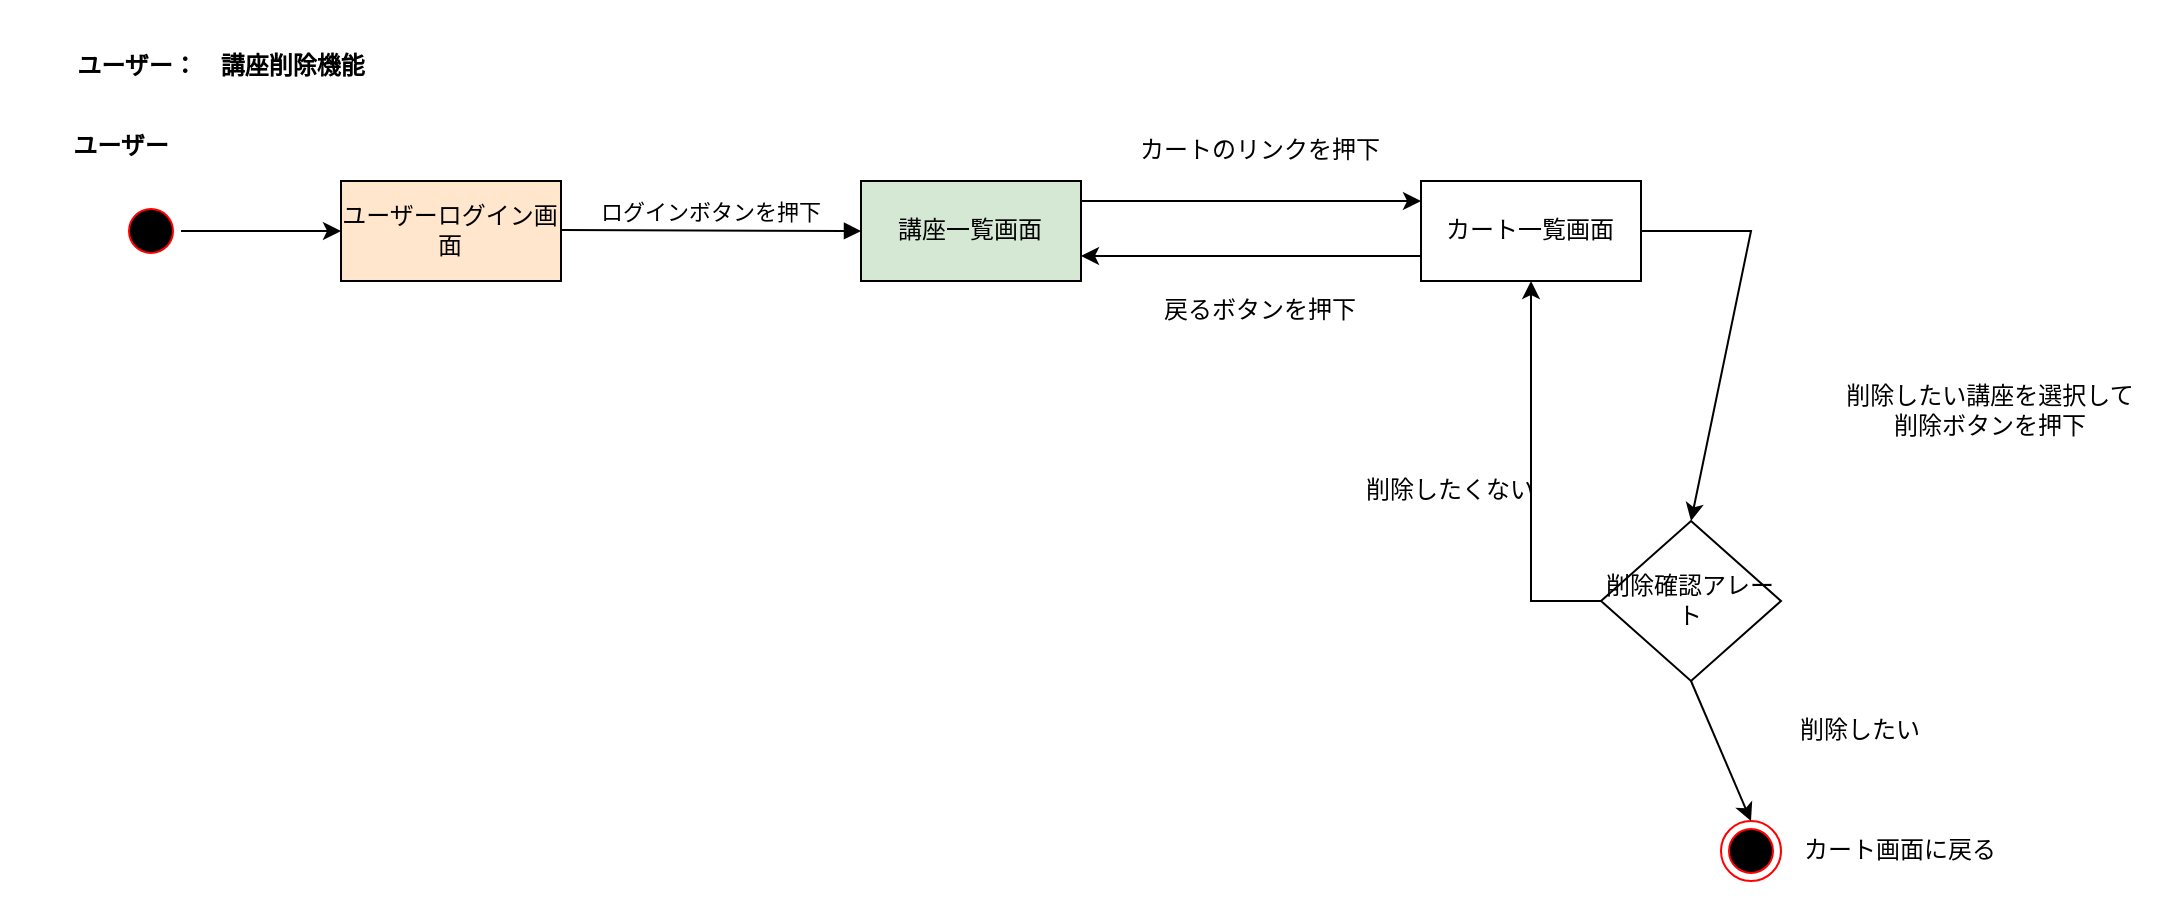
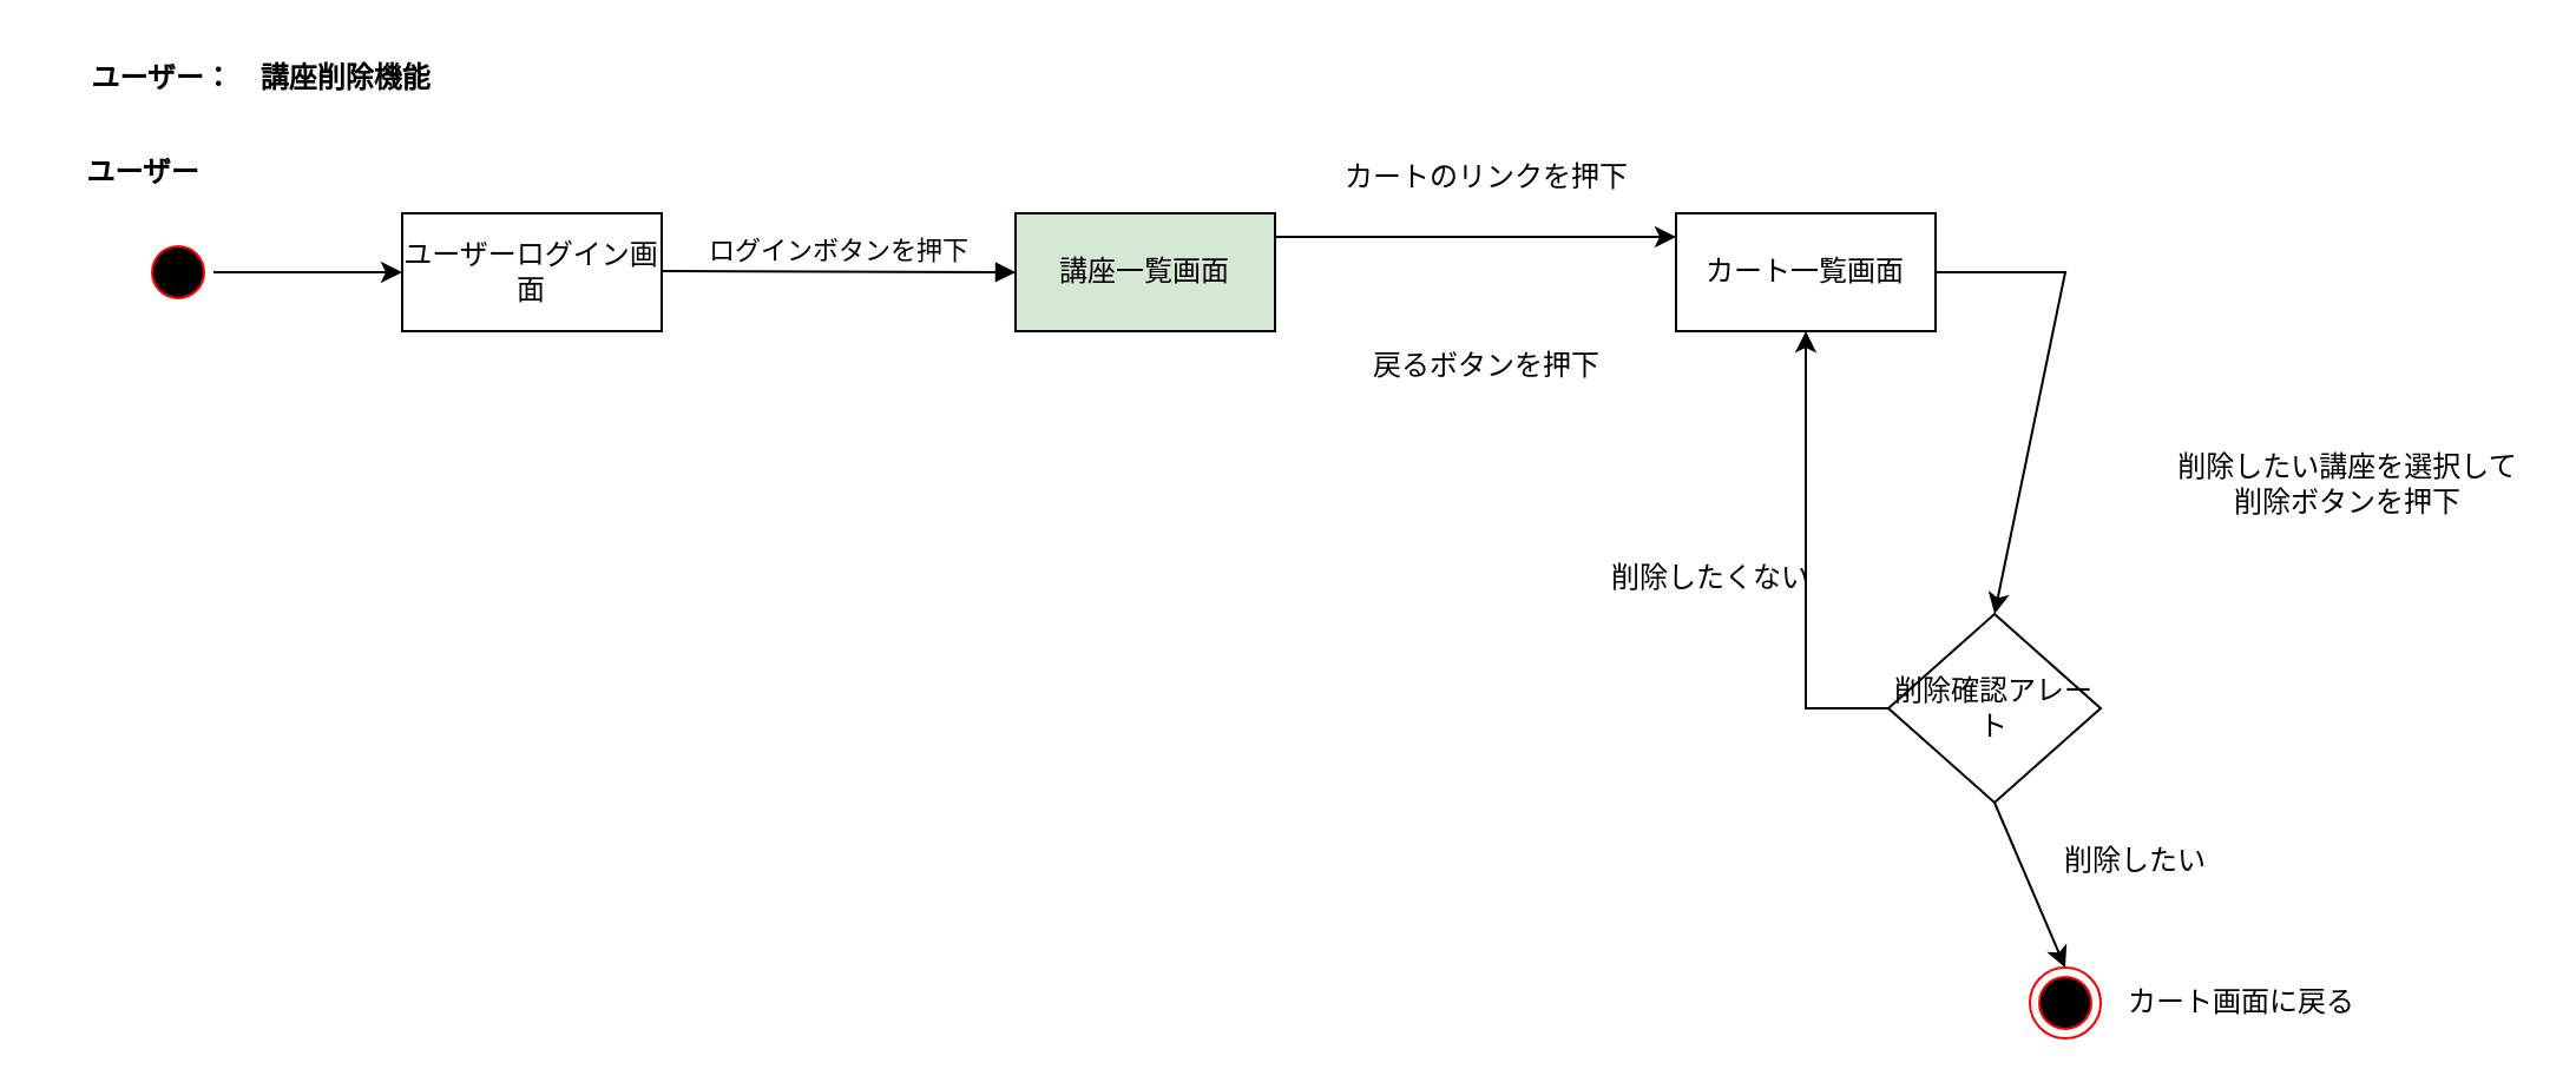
- <mxCell id="5" value="ユーザーログイン画面" style="html=1;whiteSpace=wrap;fillColor=#ffe6cc;" vertex="1" parent="1"><mxGeometry x="170" y="90" width="110" height="50" as="geometry" /></mxCell>
+ <mxCell id="5" value="ユーザーログイン画面" style="html=1;whiteSpace=wrap;" vertex="1" parent="1"><mxGeometry x="170" y="90" width="110" height="50" as="geometry" /></mxCell>
- <mxCell id="11" value="" style="endArrow=classic;html=1;rounded=0;entryX=1;entryY=0.75;entryDx=0;entryDy=0;exitX=0;exitY=0.75;exitDx=0;exitDy=0;" edge="1" parent="1" source="9" target="6"><mxGeometry width="50" height="50" relative="1" as="geometry"><mxPoint x="650" y="120" as="sourcePoint" /><mxPoint x="650" y="260" as="targetPoint" /></mxGeometry></mxCell>
- <mxCell id="19" value="削除したい" style="text;html=1;strokeColor=none;fillColor=none;align=center;verticalAlign=middle;whiteSpace=wrap;rounded=0;" vertex="1" parent="1"><mxGeometry x="890" y="350" width="80" height="30" as="geometry" /></mxCell>
+ <mxCell id="19" value="削除したい" style="text;html=1;strokeColor=none;fillColor=none;align=center;verticalAlign=middle;whiteSpace=wrap;rounded=0;" vertex="1" parent="1"><mxGeometry x="865" y="350" width="80" height="30" as="geometry" /></mxCell>
